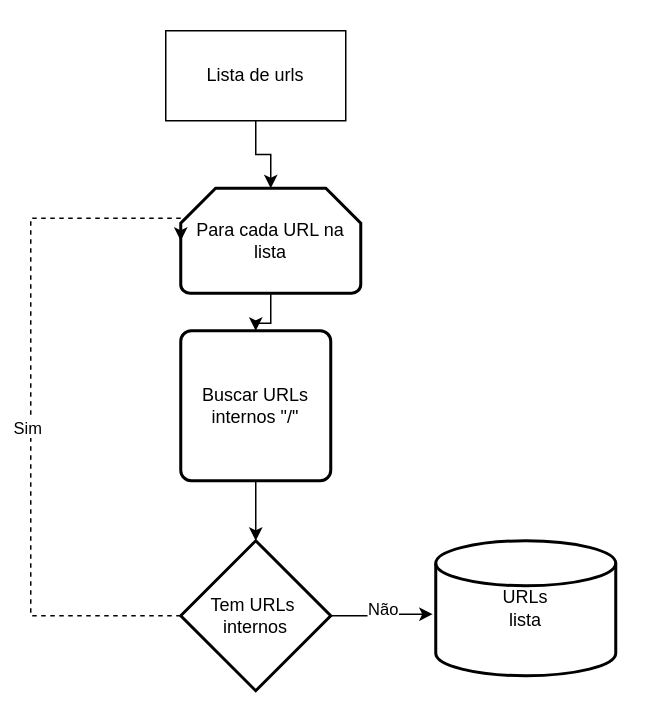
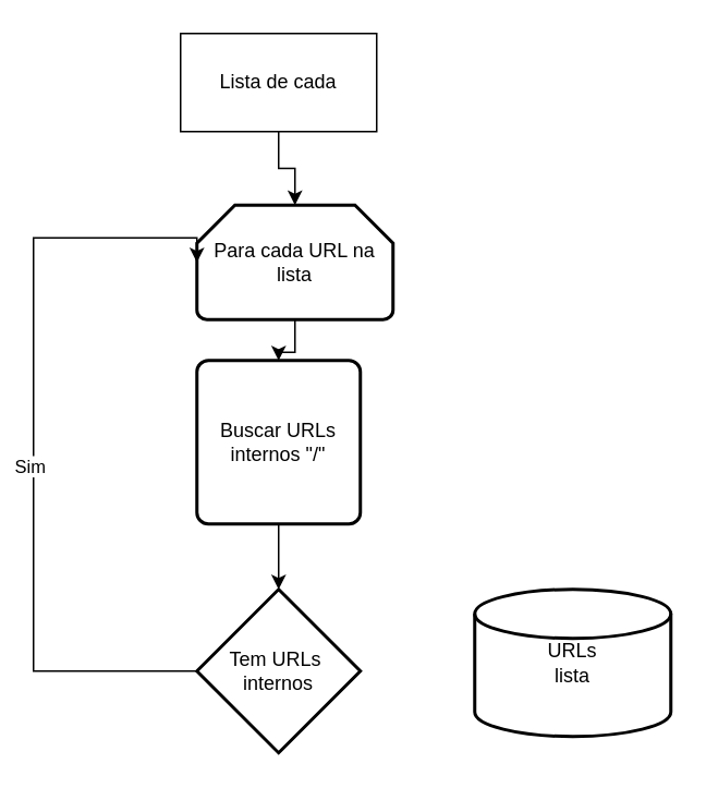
- <mxCell id="3" value="Lista de urls" style="rounded=0;whiteSpace=wrap;html=1;" vertex="1" parent="1"><mxGeometry x="110" y="20" width="120" height="60" as="geometry" /></mxCell>
+ <mxCell id="3" value="Lista de cada" style="rounded=0;whiteSpace=wrap;html=1;" vertex="1" parent="1"><mxGeometry x="110" y="20" width="120" height="60" as="geometry" /></mxCell>
- <mxCell id="10" style="edgeStyle=orthogonalEdgeStyle;rounded=0;orthogonalLoop=1;jettySize=auto;html=1;entryX=0;entryY=0.5;entryDx=0;entryDy=0;entryPerimeter=0;dashed=1;" edge="1" parent="1" source="6" target="5"><mxGeometry relative="1" as="geometry"><Array as="points"><mxPoint x="20" y="410" /><mxPoint x="20" y="145" /></Array></mxGeometry></mxCell>
+ <mxCell id="10" style="edgeStyle=orthogonalEdgeStyle;rounded=0;orthogonalLoop=1;jettySize=auto;html=1;entryX=0;entryY=0.5;entryDx=0;entryDy=0;entryPerimeter=0;" edge="1" parent="1" source="6" target="5"><mxGeometry relative="1" as="geometry"><Array as="points"><mxPoint x="20" y="410" /><mxPoint x="20" y="145" /></Array></mxGeometry></mxCell>
- <mxCell id="12" style="edgeStyle=orthogonalEdgeStyle;rounded=0;orthogonalLoop=1;jettySize=auto;html=1;entryX=-0.017;entryY=0.544;entryDx=0;entryDy=0;entryPerimeter=0;" edge="1" parent="1" source="6" target="4"><mxGeometry relative="1" as="geometry" /></mxCell>
- <mxCell id="13" value="Não&lt;div&gt;&lt;br&gt;&lt;/div&gt;" style="edgeLabel;html=1;align=center;verticalAlign=middle;resizable=0;points=[];" vertex="1" connectable="0" parent="12"><mxGeometry x="-0.006" y="-2" relative="1" as="geometry"><mxPoint as="offset" /></mxGeometry></mxCell>
